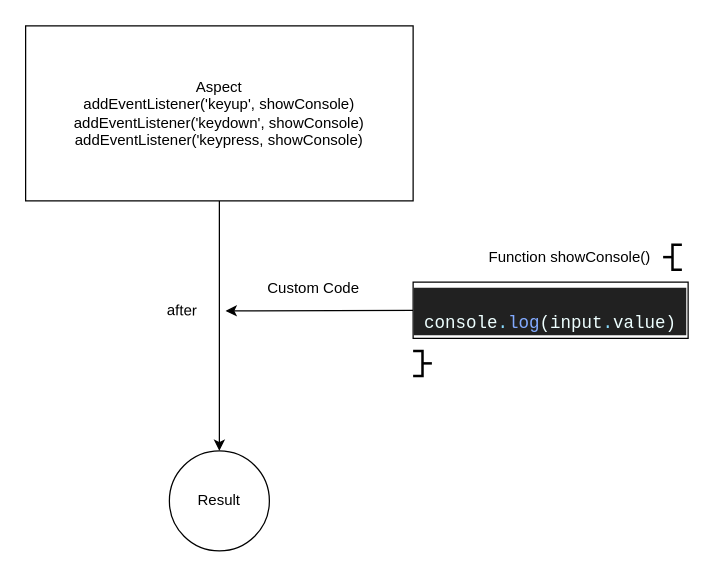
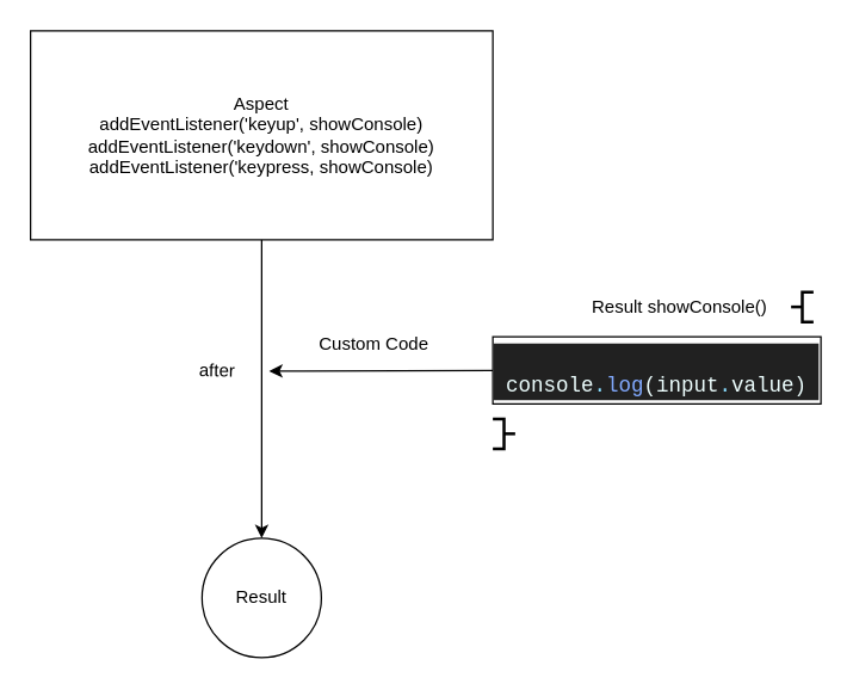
- <mxCell id="8" value="Function showConsole()" style="text;html=1;align=center;verticalAlign=middle;resizable=0;points=[];autosize=1;strokeColor=none;fillColor=none;" vertex="1" parent="1"><mxGeometry x="380" y="190" width="150" height="30" as="geometry" /></mxCell>
+ <mxCell id="8" value="Result showConsole()" style="text;html=1;align=center;verticalAlign=middle;resizable=0;points=[];autosize=1;strokeColor=none;fillColor=none;" vertex="1" parent="1"><mxGeometry x="380" y="190" width="150" height="30" as="geometry" /></mxCell>
